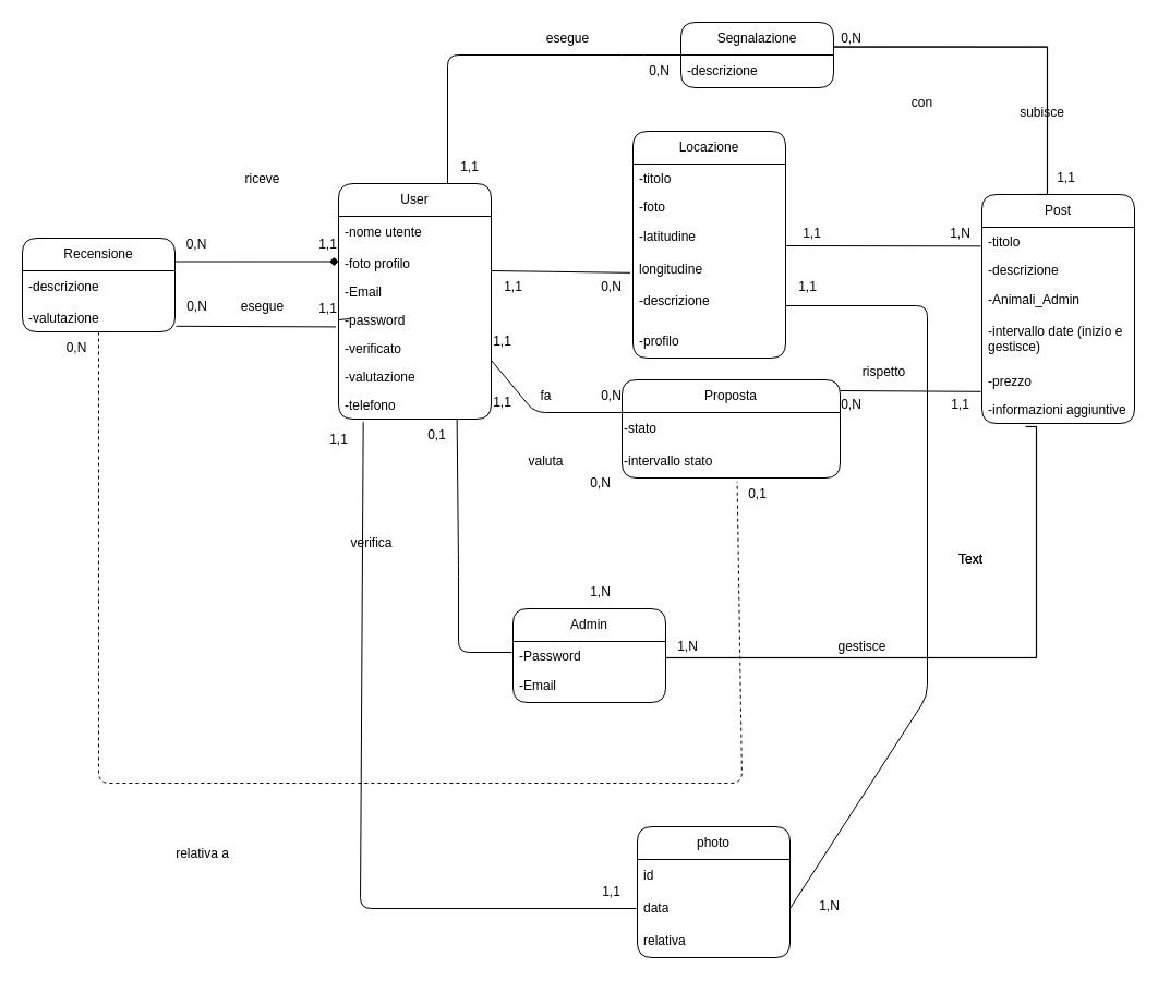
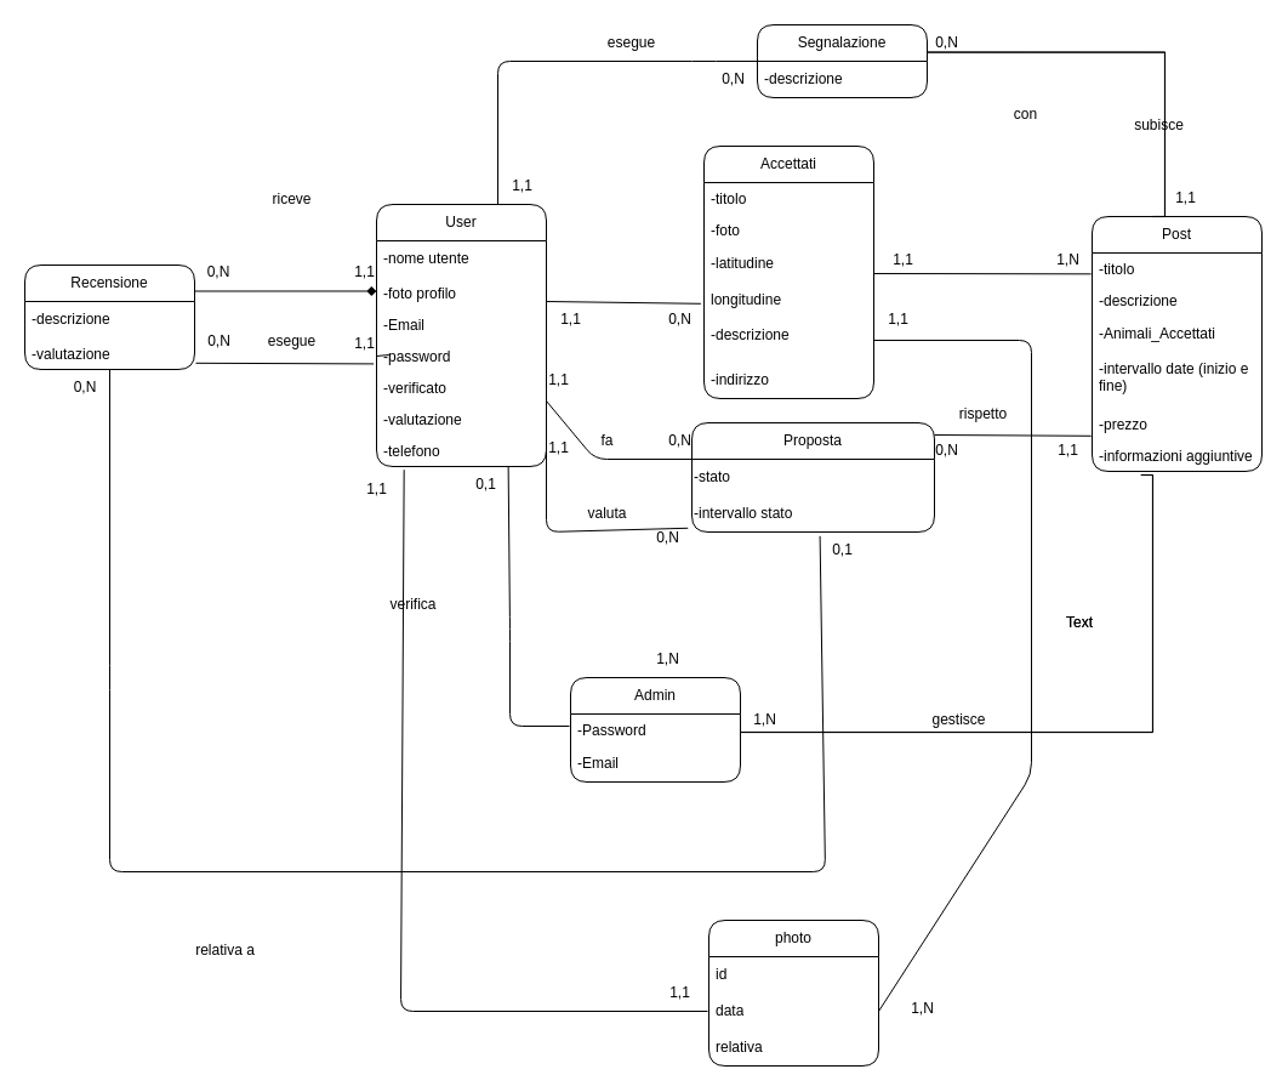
- <mxCell id="48" value="Locazione" style="swimlane;fontStyle=0;childLayout=stackLayout;horizontal=1;startSize=30;horizontalStack=0;resizeParent=1;resizeParentMax=0;resizeLast=0;collapsible=1;marginBottom=0;whiteSpace=wrap;html=1;rounded=1;" parent="1" vertex="1"><mxGeometry x="580" y="120" width="140" height="208" as="geometry" /></mxCell>
+ <mxCell id="48" value="Accettati" style="swimlane;fontStyle=0;childLayout=stackLayout;horizontal=1;startSize=30;horizontalStack=0;resizeParent=1;resizeParentMax=0;resizeLast=0;collapsible=1;marginBottom=0;whiteSpace=wrap;html=1;rounded=1;" parent="1" vertex="1"><mxGeometry x="580" y="120" width="140" height="208" as="geometry" /></mxCell>
- <mxCell id="16" value="-Animali_Admin" style="text;strokeColor=none;fillColor=none;align=left;verticalAlign=middle;spacingLeft=4;spacingRight=4;overflow=hidden;points=[[0,0.5],[1,0.5]];portConstraint=eastwest;rotatable=0;whiteSpace=wrap;html=1;rounded=1;" parent="13" vertex="1"><mxGeometry y="82" width="140" height="30" as="geometry" /></mxCell>
+ <mxCell id="16" value="-Animali_Accettati" style="text;strokeColor=none;fillColor=none;align=left;verticalAlign=middle;spacingLeft=4;spacingRight=4;overflow=hidden;points=[[0,0.5],[1,0.5]];portConstraint=eastwest;rotatable=0;whiteSpace=wrap;html=1;rounded=1;" parent="13" vertex="1"><mxGeometry y="82" width="140" height="30" as="geometry" /></mxCell>
- <mxCell id="17" value="-intervallo date (inizio e gestisce)" style="text;strokeColor=none;fillColor=none;align=left;verticalAlign=top;spacingLeft=4;spacingRight=4;overflow=hidden;rotatable=0;points=[[0,0.5],[1,0.5]];portConstraint=eastwest;whiteSpace=wrap;html=1;rounded=1;" parent="13" vertex="1"><mxGeometry y="112" width="140" height="46" as="geometry" /></mxCell>
+ <mxCell id="17" value="-intervallo date (inizio e fine)" style="text;strokeColor=none;fillColor=none;align=left;verticalAlign=top;spacingLeft=4;spacingRight=4;overflow=hidden;rotatable=0;points=[[0,0.5],[1,0.5]];portConstraint=eastwest;whiteSpace=wrap;html=1;rounded=1;" parent="13" vertex="1"><mxGeometry y="112" width="140" height="46" as="geometry" /></mxCell>
- <mxCell id="54" value="-profilo" style="text;strokeColor=none;fillColor=none;align=left;verticalAlign=middle;spacingLeft=4;spacingRight=4;overflow=hidden;points=[[0,0.5],[1,0.5]];portConstraint=eastwest;rotatable=0;whiteSpace=wrap;html=1;rounded=1;" parent="48" vertex="1"><mxGeometry y="178" width="140" height="30" as="geometry" /></mxCell>
+ <mxCell id="54" value="-indirizzo" style="text;strokeColor=none;fillColor=none;align=left;verticalAlign=middle;spacingLeft=4;spacingRight=4;overflow=hidden;points=[[0,0.5],[1,0.5]];portConstraint=eastwest;rotatable=0;whiteSpace=wrap;html=1;rounded=1;" parent="48" vertex="1"><mxGeometry y="178" width="140" height="30" as="geometry" /></mxCell>
+ <mxCell id="66" value="" style="endArrow=none;html=1;rounded=1;exitX=1;exitY=0.5;exitDx=0;exitDy=0;entryX=-0.016;entryY=0.893;entryDx=0;entryDy=0;entryPerimeter=0;" parent="1" source="9" target="39" edge="1"><mxGeometry width="50" height="50" relative="1" as="geometry"><mxPoint x="740" y="498" as="sourcePoint" /><mxPoint x="790" y="448" as="targetPoint" /><Array as="points"><mxPoint x="450" y="438" /></Array></mxGeometry></mxCell>
- <mxCell id="78" value="" style="endArrow=none;html=1;rounded=1;exitX=0.5;exitY=1;exitDx=0;exitDy=0;entryX=0.528;entryY=1.113;entryDx=0;entryDy=0;entryPerimeter=0;dashed=1;" parent="1" source="44" target="39" edge="1"><mxGeometry width="50" height="50" relative="1" as="geometry"><mxPoint x="500" y="568" as="sourcePoint" /><mxPoint x="550" y="518" as="targetPoint" /><Array as="points"><mxPoint x="90" y="558" /><mxPoint x="90" y="718" /><mxPoint x="680" y="718" /></Array></mxGeometry></mxCell>
+ <mxCell id="78" value="" style="endArrow=none;html=1;rounded=1;exitX=0.5;exitY=1;exitDx=0;exitDy=0;entryX=0.528;entryY=1.113;entryDx=0;entryDy=0;entryPerimeter=0;" parent="1" source="44" target="39" edge="1"><mxGeometry width="50" height="50" relative="1" as="geometry"><mxPoint x="500" y="568" as="sourcePoint" /><mxPoint x="550" y="518" as="targetPoint" /><Array as="points"><mxPoint x="90" y="558" /><mxPoint x="90" y="718" /><mxPoint x="680" y="718" /></Array></mxGeometry></mxCell>
